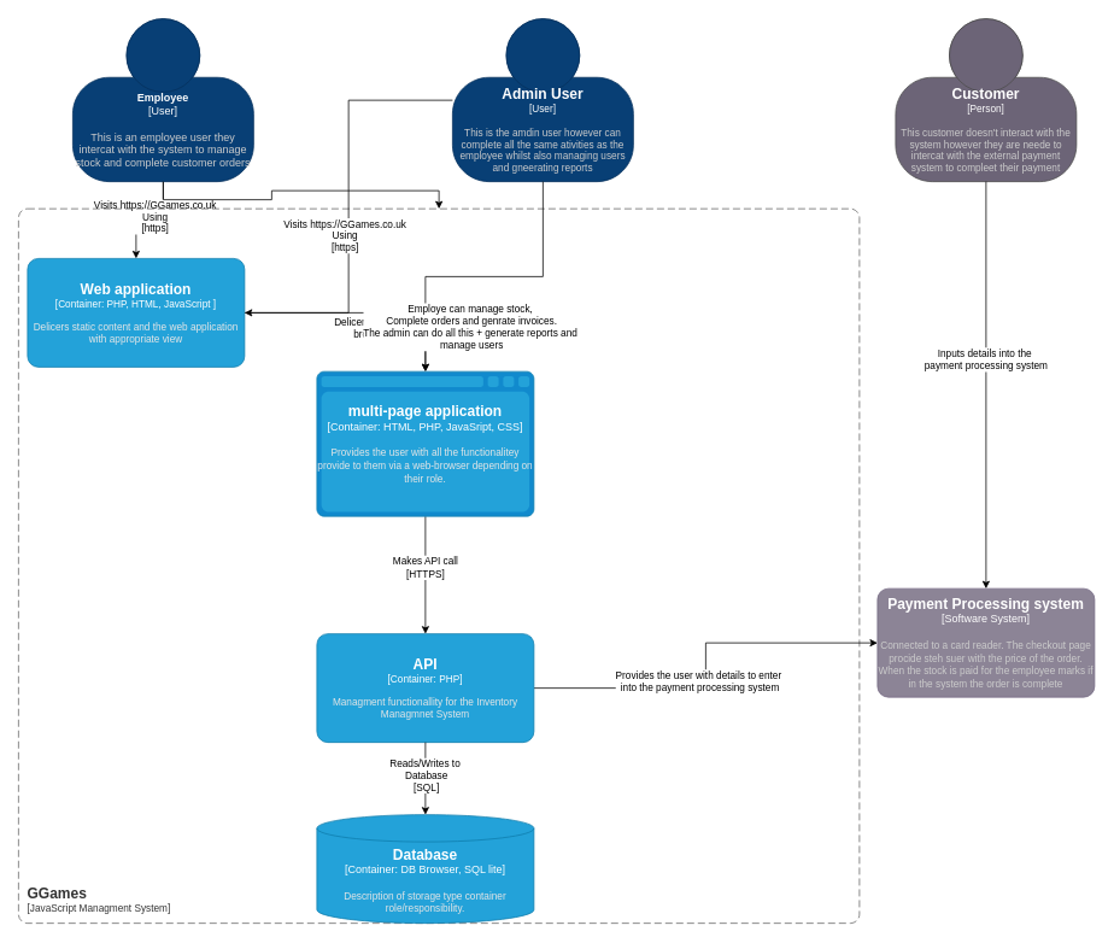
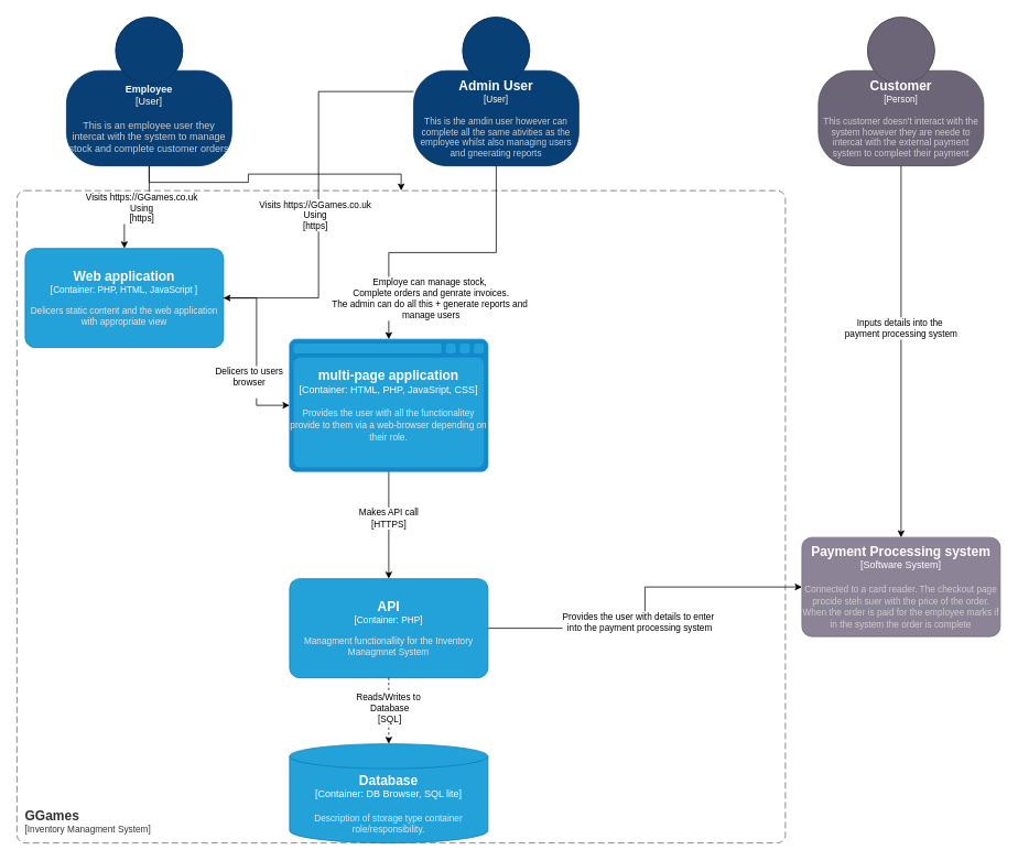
- <mxCell id="10" value="&lt;font style=&quot;font-size: 16px&quot;&gt;&lt;b&gt;Web application&lt;/b&gt;&lt;/font&gt;&lt;div&gt;[Container: PHP, HTML, JavaScript ]&lt;/div&gt;&lt;br&gt;&lt;div&gt;&lt;font style=&quot;font-size: 11px&quot;&gt;&lt;font color=&quot;#E6E6E6&quot;&gt;Delicers static content and the web application with appropriate view&lt;/font&gt;&lt;/div&gt;" style="rounded=1;whiteSpace=wrap;html=1;fontSize=11;labelBackgroundColor=none;fillColor=#23A2D9;fontColor=#ffffff;align=center;arcSize=10;strokeColor=#0E7DAD;metaEdit=1;resizable=0;points=[[0.25,0,0],[0.5,0,0],[0.75,0,0],[1,0.25,0],[1,0.5,0],[1,0.75,0],[0.75,1,0],[0.5,1,0],[0.25,1,0],[0,0.75,0],[0,0.5,0],[0,0.25,0]];" vertex="1" parent="1"><mxGeometry x="30" y="285" width="240" height="120" as="geometry" /></mxCell>
+ <mxCell id="10" value="&lt;font style=&quot;font-size: 16px&quot;&gt;&lt;b&gt;Web application&lt;/b&gt;&lt;/font&gt;&lt;div&gt;[Container: PHP, HTML, JavaScript ]&lt;/div&gt;&lt;br&gt;&lt;div&gt;&lt;font style=&quot;font-size: 11px&quot;&gt;&lt;font color=&quot;#E6E6E6&quot;&gt;Delicers static content and the web application with appropriate view&lt;/font&gt;&lt;/div&gt;" style="rounded=1;whiteSpace=wrap;html=1;fontSize=11;labelBackgroundColor=none;fillColor=#23A2D9;fontColor=#ffffff;align=center;arcSize=10;strokeColor=#0E7DAD;metaEdit=1;resizable=0;points=[[0.25,0,0],[0.5,0,0],[0.75,0,0],[1,0.25,0],[1,0.5,0],[1,0.75,0],[0.75,1,0],[0.5,1,0],[0.25,1,0],[0,0.75,0],[0,0.5,0],[0,0.25,0]];" vertex="1" parent="1"><mxGeometry x="30" y="300" width="240" height="120" as="geometry" /></mxCell>
- <mxCell id="20" value="&lt;font style=&quot;font-size: 16px&quot;&gt;&lt;b&gt;Payment Processing system&lt;/b&gt;&lt;/font&gt;&lt;div&gt;[Software System]&lt;/div&gt;&lt;br&gt;&lt;div&gt;&lt;font style=&quot;font-size: 11px&quot;&gt;&lt;font color=&quot;#cccccc&quot;&gt;Connected to a card reader. The checkout page procide steh suer with the price of the order. When the stock is paid for the employee marks if in the system the order is complete&lt;/font&gt;&lt;/div&gt;" style="rounded=1;whiteSpace=wrap;html=1;labelBackgroundColor=none;fillColor=#8C8496;fontColor=#ffffff;align=center;arcSize=10;strokeColor=#736782;metaEdit=1;resizable=0;points=[[0.25,0,0],[0.5,0,0],[0.75,0,0],[1,0.25,0],[1,0.5,0],[1,0.75,0],[0.75,1,0],[0.5,1,0],[0.25,1,0],[0,0.75,0],[0,0.5,0],[0,0.25,0]];" vertex="1" parent="1"><mxGeometry x="970" y="650" width="240" height="120" as="geometry" /></mxCell>
+ <mxCell id="20" value="&lt;font style=&quot;font-size: 16px&quot;&gt;&lt;b&gt;Payment Processing system&lt;/b&gt;&lt;/font&gt;&lt;div&gt;[Software System]&lt;/div&gt;&lt;br&gt;&lt;div&gt;&lt;font style=&quot;font-size: 11px&quot;&gt;&lt;font color=&quot;#cccccc&quot;&gt;Connected to a card reader. The checkout page procide steh suer with the price of the order. When the order is paid for the employee marks if in the system the order is complete&lt;/font&gt;&lt;/div&gt;" style="rounded=1;whiteSpace=wrap;html=1;labelBackgroundColor=none;fillColor=#8C8496;fontColor=#ffffff;align=center;arcSize=10;strokeColor=#736782;metaEdit=1;resizable=0;points=[[0.25,0,0],[0.5,0,0],[0.75,0,0],[1,0.25,0],[1,0.5,0],[1,0.75,0],[0.75,1,0],[0.5,1,0],[0.25,1,0],[0,0.75,0],[0,0.5,0],[0,0.25,0]];" vertex="1" parent="1"><mxGeometry x="970" y="650" width="240" height="120" as="geometry" /></mxCell>
- <mxCell id="18" style="edgeStyle=orthogonalEdgeStyle;rounded=0;orthogonalLoop=1;jettySize=auto;html=1;" edge="1" parent="1" source="16" target="17"><mxGeometry relative="1" as="geometry" /></mxCell>
+ <mxCell id="18" style="edgeStyle=orthogonalEdgeStyle;rounded=0;orthogonalLoop=1;jettySize=auto;html=1;dashed=1;" edge="1" parent="1" source="16" target="17"><mxGeometry relative="1" as="geometry" /></mxCell>
- <mxCell id="7" value="&lt;font style=&quot;font-size: 16px&quot;&gt;&lt;b&gt;&lt;div style=&quot;text-align: left&quot;&gt;GGames&lt;/div&gt;&lt;/b&gt;&lt;/font&gt;&lt;div style=&quot;text-align: left&quot;&gt;[JavaScript Managment System]&lt;/div&gt;" style="rounded=1;fontSize=11;whiteSpace=wrap;html=1;dashed=1;arcSize=20;fillColor=none;strokeColor=#666666;fontColor=#333333;labelBackgroundColor=none;align=left;verticalAlign=bottom;labelBorderColor=none;spacingTop=0;spacing=10;dashPattern=8 4;metaEdit=1;rotatable=0;perimeter=rectanglePerimeter;noLabel=0;labelPadding=0;allowArrows=0;connectable=0;expand=0;recursiveResize=0;editable=1;pointerEvents=0;absoluteArcSize=1;points=[[0.25,0,0],[0.5,0,0],[0.75,0,0],[1,0.25,0],[1,0.5,0],[1,0.75,0],[0.75,1,0],[0.5,1,0],[0.25,1,0],[0,0.75,0],[0,0.5,0],[0,0.25,0]];" vertex="1" parent="1"><mxGeometry x="20" y="230" width="930" height="790" as="geometry" /></mxCell>
+ <mxCell id="7" value="&lt;font style=&quot;font-size: 16px&quot;&gt;&lt;b&gt;&lt;div style=&quot;text-align: left&quot;&gt;GGames&lt;/div&gt;&lt;/b&gt;&lt;/font&gt;&lt;div style=&quot;text-align: left&quot;&gt;[Inventory Managment System]&lt;/div&gt;" style="rounded=1;fontSize=11;whiteSpace=wrap;html=1;dashed=1;arcSize=20;fillColor=none;strokeColor=#666666;fontColor=#333333;labelBackgroundColor=none;align=left;verticalAlign=bottom;labelBorderColor=none;spacingTop=0;spacing=10;dashPattern=8 4;metaEdit=1;rotatable=0;perimeter=rectanglePerimeter;noLabel=0;labelPadding=0;allowArrows=0;connectable=0;expand=0;recursiveResize=0;editable=1;pointerEvents=0;absoluteArcSize=1;points=[[0.25,0,0],[0.5,0,0],[0.75,0,0],[1,0.25,0],[1,0.5,0],[1,0.75,0],[0.75,1,0],[0.5,1,0],[0.25,1,0],[0,0.75,0],[0,0.5,0],[0,0.25,0]];" vertex="1" parent="1"><mxGeometry x="20" y="230" width="930" height="790" as="geometry" /></mxCell>
